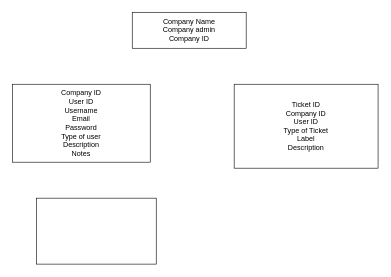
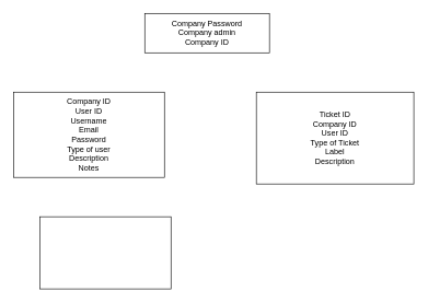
- <mxCell id="2" value="Company Name&lt;br&gt;Company admin&lt;br&gt;Company ID" style="rounded=0;whiteSpace=wrap;html=1;" vertex="1" parent="1"><mxGeometry x="220" y="20" width="190" height="60" as="geometry" /></mxCell>
+ <mxCell id="2" value="Company Password&lt;br&gt;Company admin&lt;br&gt;Company ID" style="rounded=0;whiteSpace=wrap;html=1;" vertex="1" parent="1"><mxGeometry x="220" y="20" width="190" height="60" as="geometry" /></mxCell>
